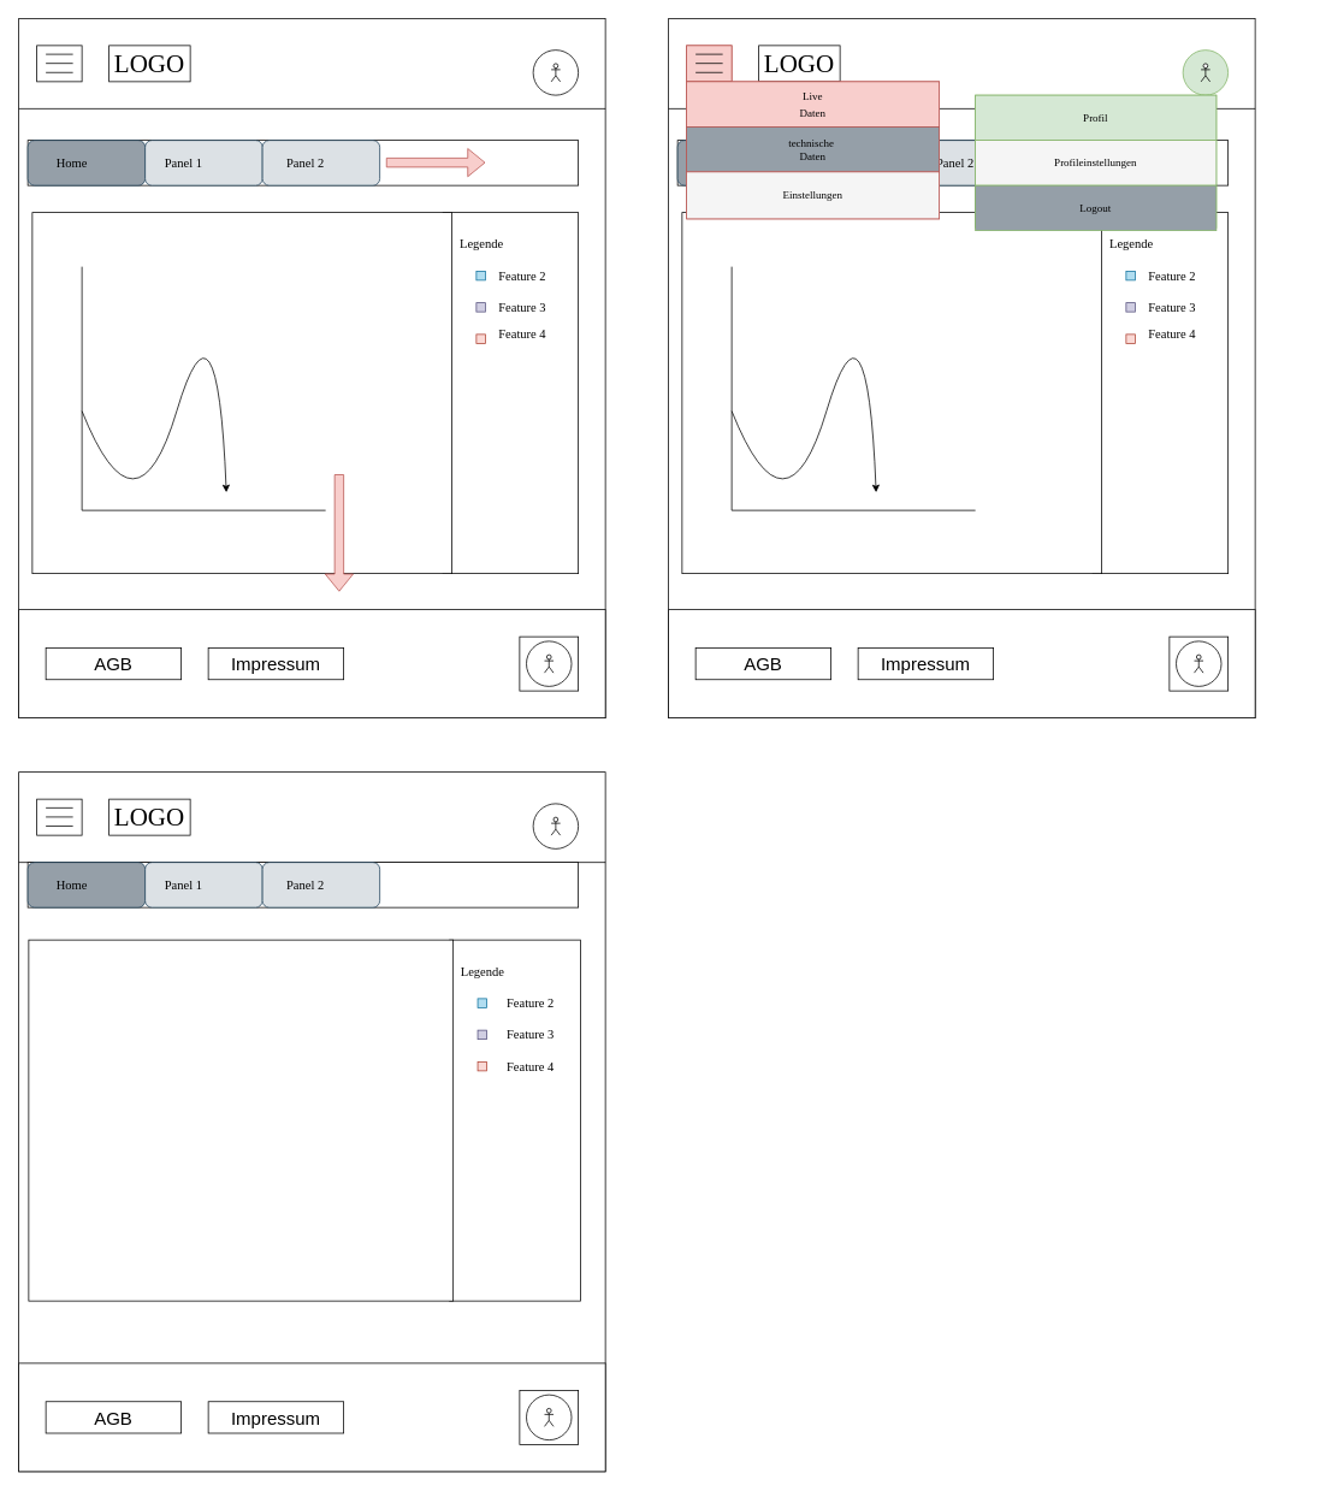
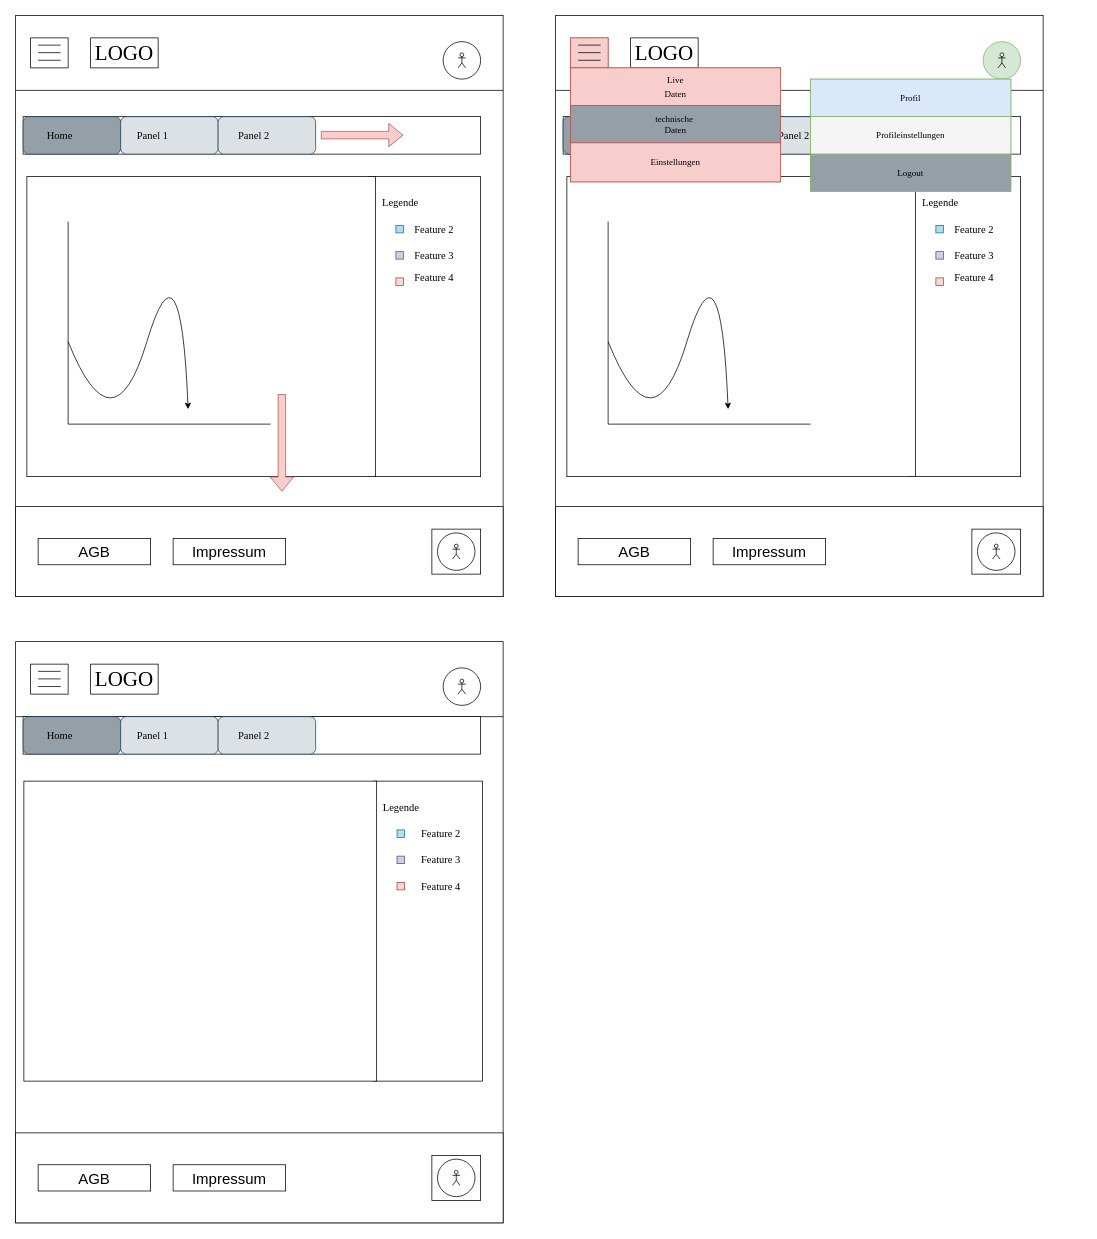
- <mxCell id="117" value="&lt;div style=&quot;font-size: 12px;&quot;&gt;Profil&lt;br&gt;&lt;/div&gt;" style="whiteSpace=wrap;html=1;rounded=0;shadow=0;labelBackgroundColor=none;strokeWidth=1;fontFamily=Verdana;fontSize=28;align=center;comic=0;jiggle=1;fillColor=#d5e8d4;strokeColor=#82b366;" vertex="1" parent="1"><mxGeometry x="1080" y="105" width="267" height="50" as="geometry" /></mxCell>
+ <mxCell id="117" value="&lt;div style=&quot;font-size: 12px;&quot;&gt;Profil&lt;br&gt;&lt;/div&gt;" style="whiteSpace=wrap;html=1;rounded=0;shadow=0;labelBackgroundColor=none;strokeWidth=1;fontFamily=Verdana;fontSize=28;align=center;comic=0;jiggle=1;fillColor=#dae8fc;strokeColor=#82b366;" vertex="1" parent="1"><mxGeometry x="1080" y="105" width="267" height="50" as="geometry" /></mxCell>
- <mxCell id="116" value="&lt;div style=&quot;font-size: 12px;&quot;&gt;Einstellungen&lt;/div&gt;" style="whiteSpace=wrap;html=1;rounded=0;shadow=0;labelBackgroundColor=none;strokeWidth=1;fontFamily=Verdana;fontSize=28;align=center;comic=0;fillColor=#f5f5f5;strokeColor=#b85450;" vertex="1" parent="1"><mxGeometry x="760" y="190" width="280" height="52" as="geometry" /></mxCell>
+ <mxCell id="116" value="&lt;div style=&quot;font-size: 12px;&quot;&gt;Einstellungen&lt;/div&gt;" style="whiteSpace=wrap;html=1;rounded=0;shadow=0;labelBackgroundColor=none;strokeWidth=1;fontFamily=Verdana;fontSize=28;align=center;comic=0;fillColor=#f8cecc;strokeColor=#b85450;" vertex="1" parent="1"><mxGeometry x="760" y="190" width="280" height="52" as="geometry" /></mxCell>
